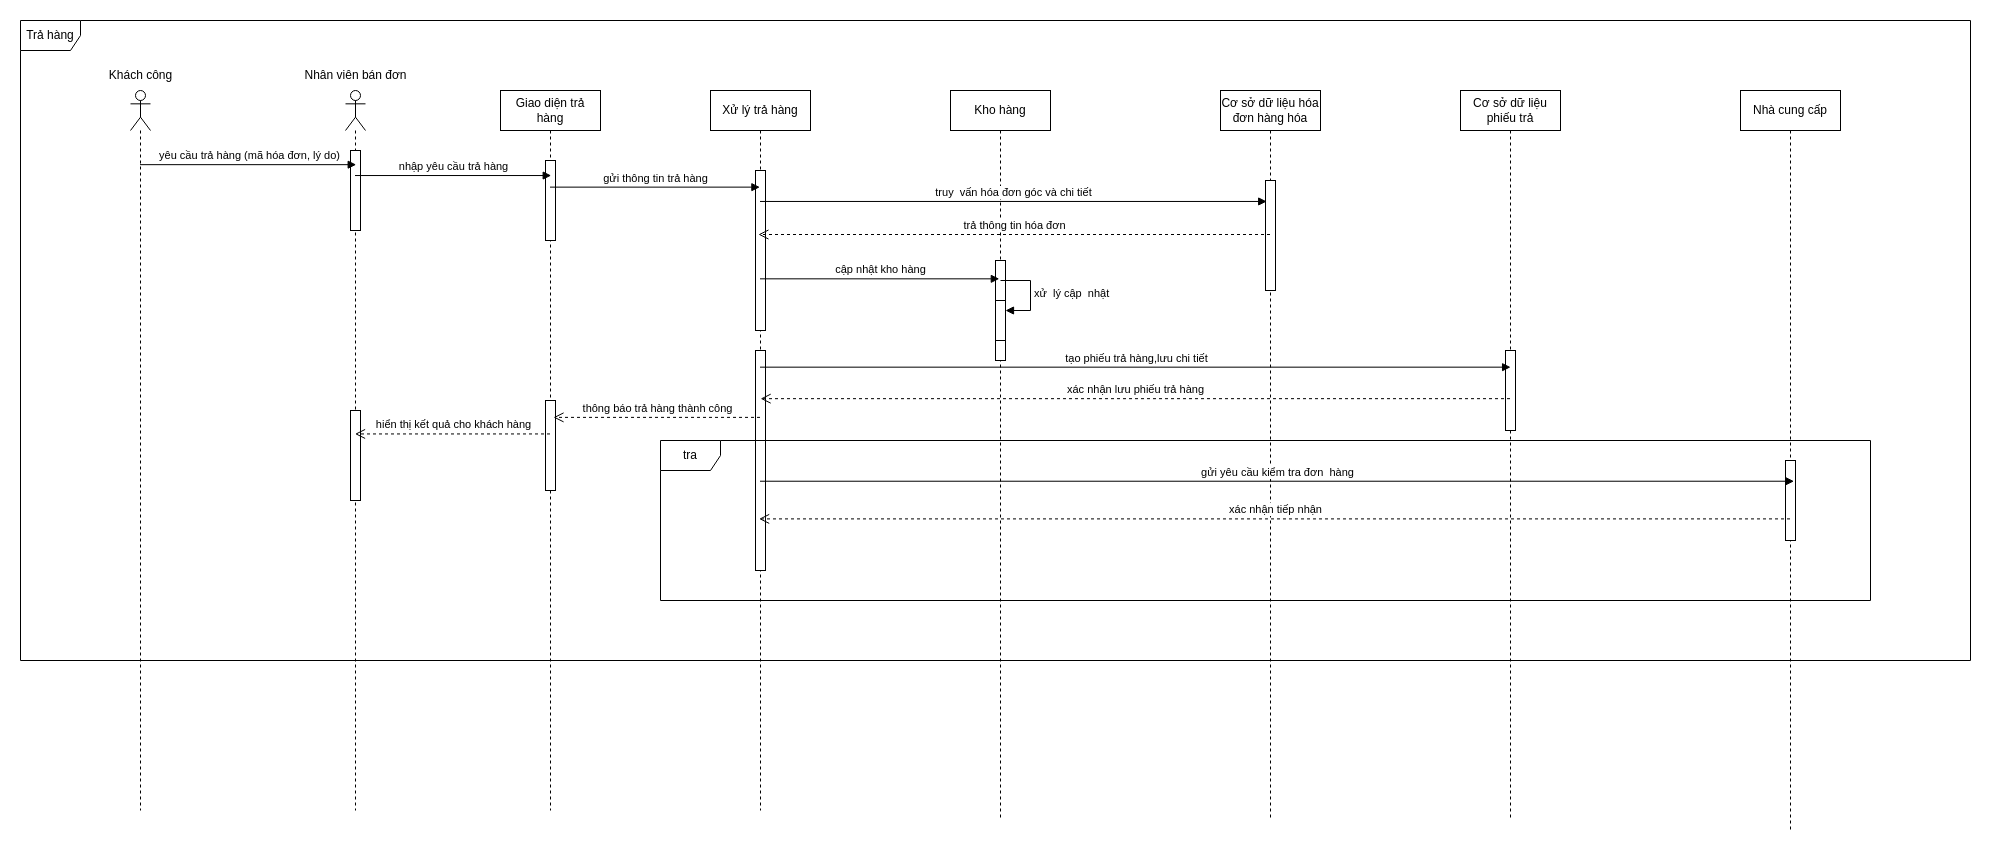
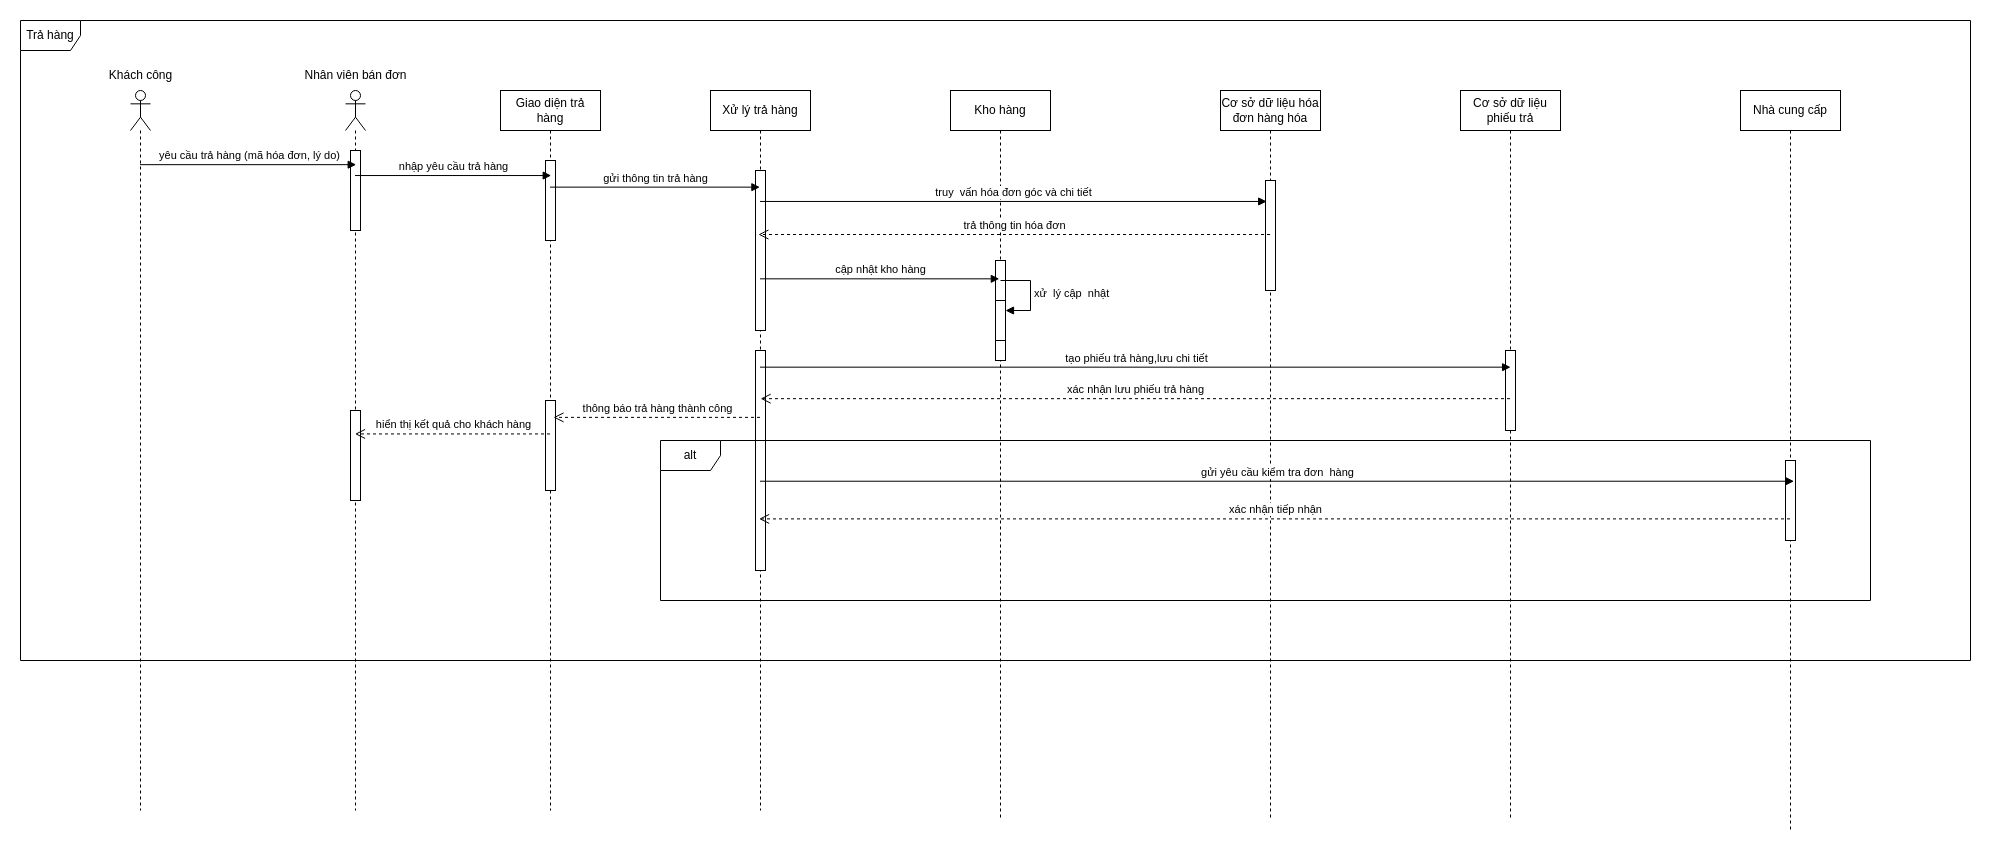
- <mxCell id="34" value="tra" style="shape=umlFrame;whiteSpace=wrap;html=1;pointerEvents=0;" vertex="1" parent="1"><mxGeometry x="660" y="440" width="1210" height="160" as="geometry" /></mxCell>
+ <mxCell id="34" value="alt" style="shape=umlFrame;whiteSpace=wrap;html=1;pointerEvents=0;" vertex="1" parent="1"><mxGeometry x="660" y="440" width="1210" height="160" as="geometry" /></mxCell>
